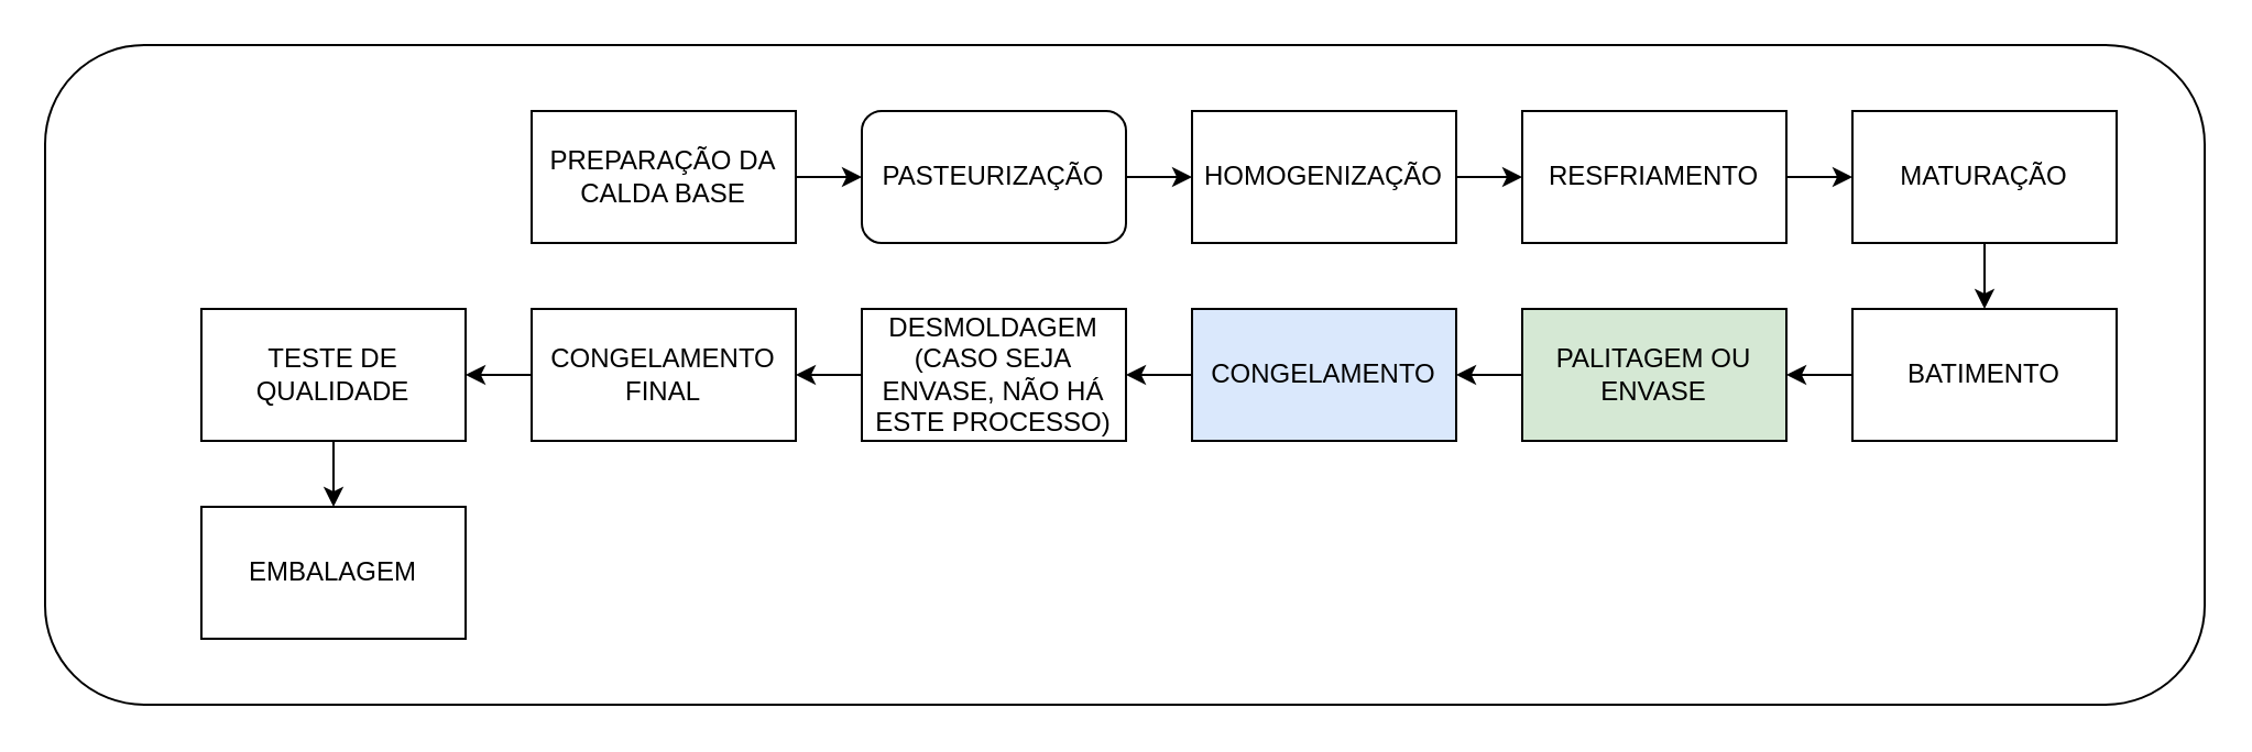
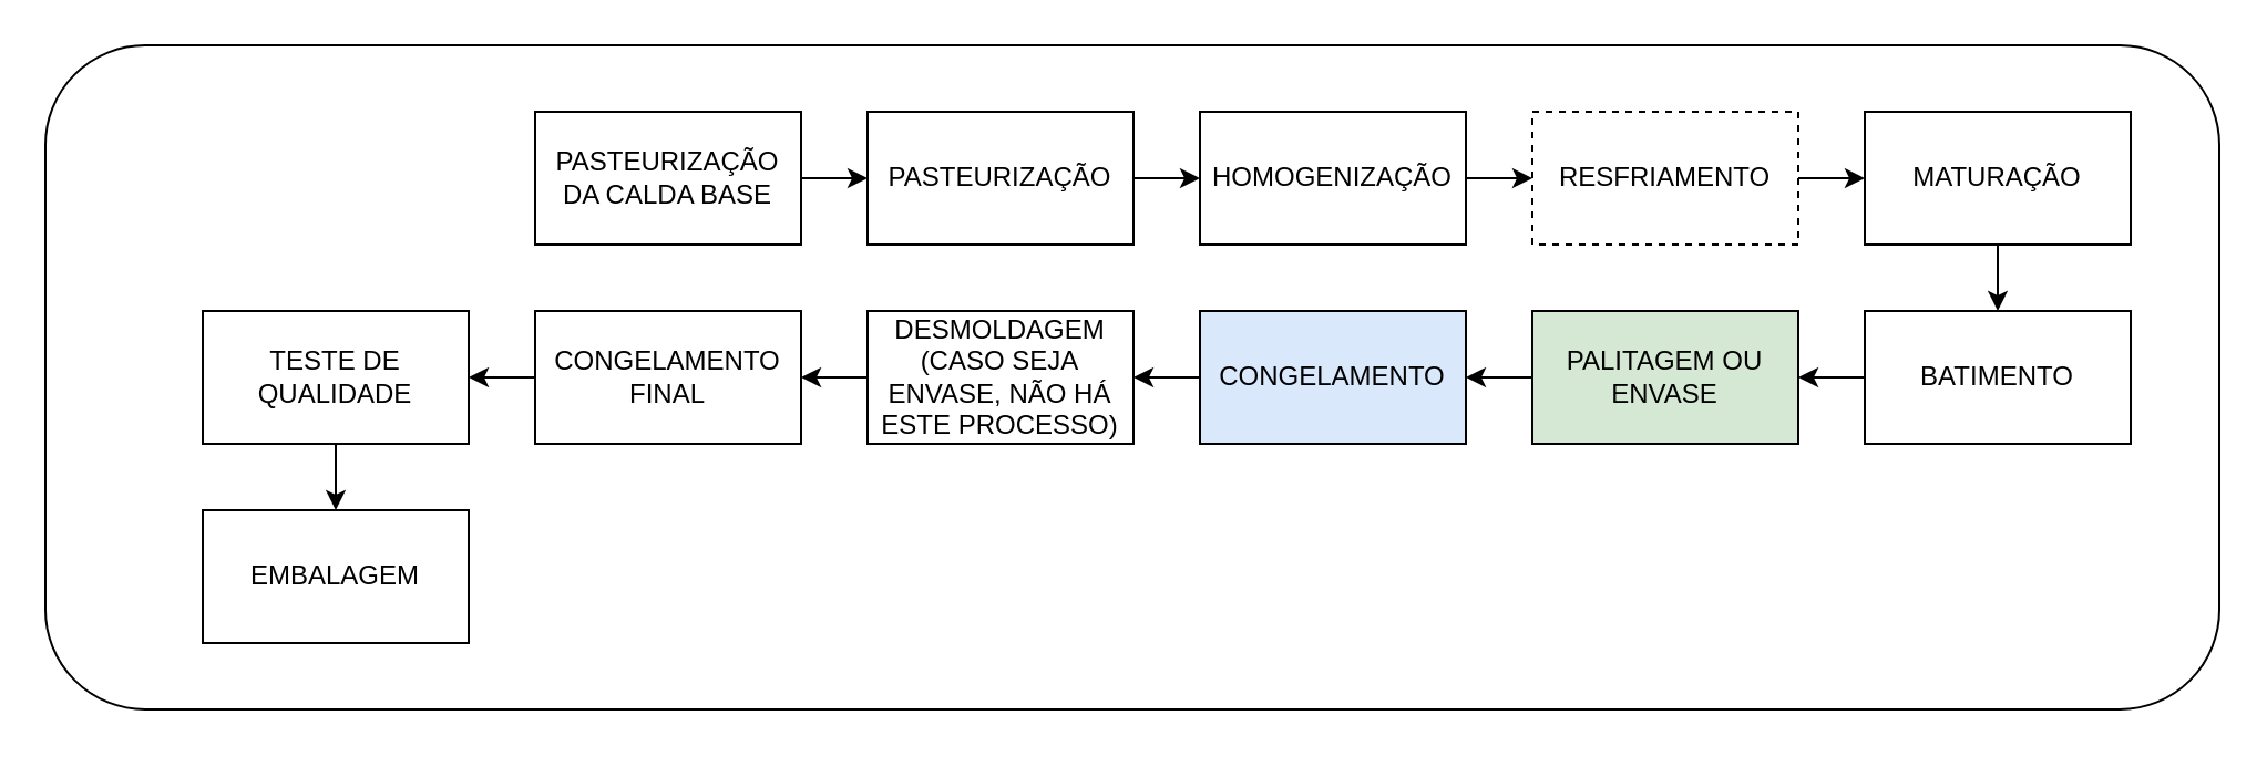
- <mxCell id="4" value="PREPARAÇÃO DA CALDA BASE" style="rounded=0;whiteSpace=wrap;html=1;" vertex="1" parent="1"><mxGeometry x="241" width="120" height="60" as="geometry" y="50" /></mxCell>
+ <mxCell id="4" value="PASTEURIZAÇÃO DA CALDA BASE" style="rounded=0;whiteSpace=wrap;html=1;" vertex="1" parent="1"><mxGeometry x="241" width="120" height="60" as="geometry" y="50" /></mxCell>
- <mxCell id="6" value="PASTEURIZAÇÃO" style="whiteSpace=wrap;html=1;rounded=1;" vertex="1" parent="1"><mxGeometry x="391" width="120" height="60" as="geometry" y="50" /></mxCell>
+ <mxCell id="6" value="PASTEURIZAÇÃO" style="whiteSpace=wrap;html=1;rounded=0;" vertex="1" parent="1"><mxGeometry x="391" width="120" height="60" as="geometry" y="50" /></mxCell>
- <mxCell id="10" value="RESFRIAMENTO" style="whiteSpace=wrap;html=1;rounded=0;" vertex="1" parent="1"><mxGeometry x="691" width="120" height="60" as="geometry" y="50" /></mxCell>
+ <mxCell id="10" value="RESFRIAMENTO" style="whiteSpace=wrap;html=1;rounded=0;dashed=1;" vertex="1" parent="1"><mxGeometry x="691" width="120" height="60" as="geometry" y="50" /></mxCell>
